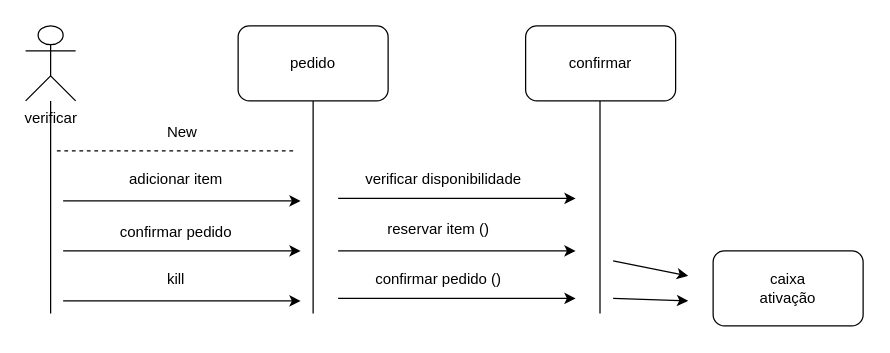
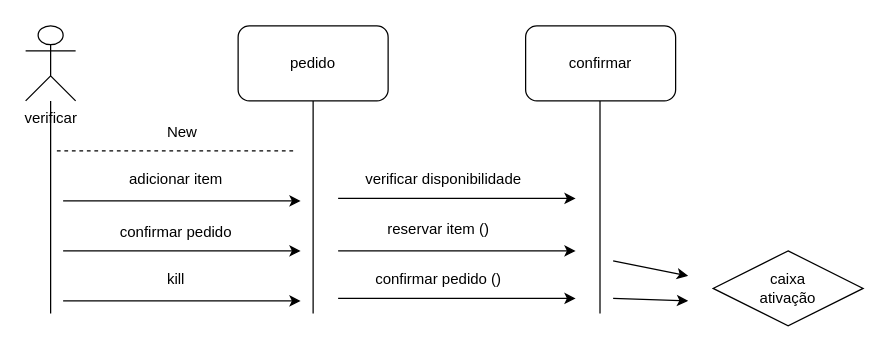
- <mxCell id="24" value="caixa&lt;div&gt;ativação&lt;/div&gt;" style="rounded=1;whiteSpace=wrap;html=1;" vertex="1" parent="1"><mxGeometry x="570" y="200" width="120" height="60" as="geometry" /></mxCell>
+ <mxCell id="24" value="caixa&lt;div&gt;ativação&lt;/div&gt;" style="rhombus;whiteSpace=wrap;html=1;" vertex="1" parent="1"><mxGeometry x="570" y="200" width="120" height="60" as="geometry" /></mxCell>
